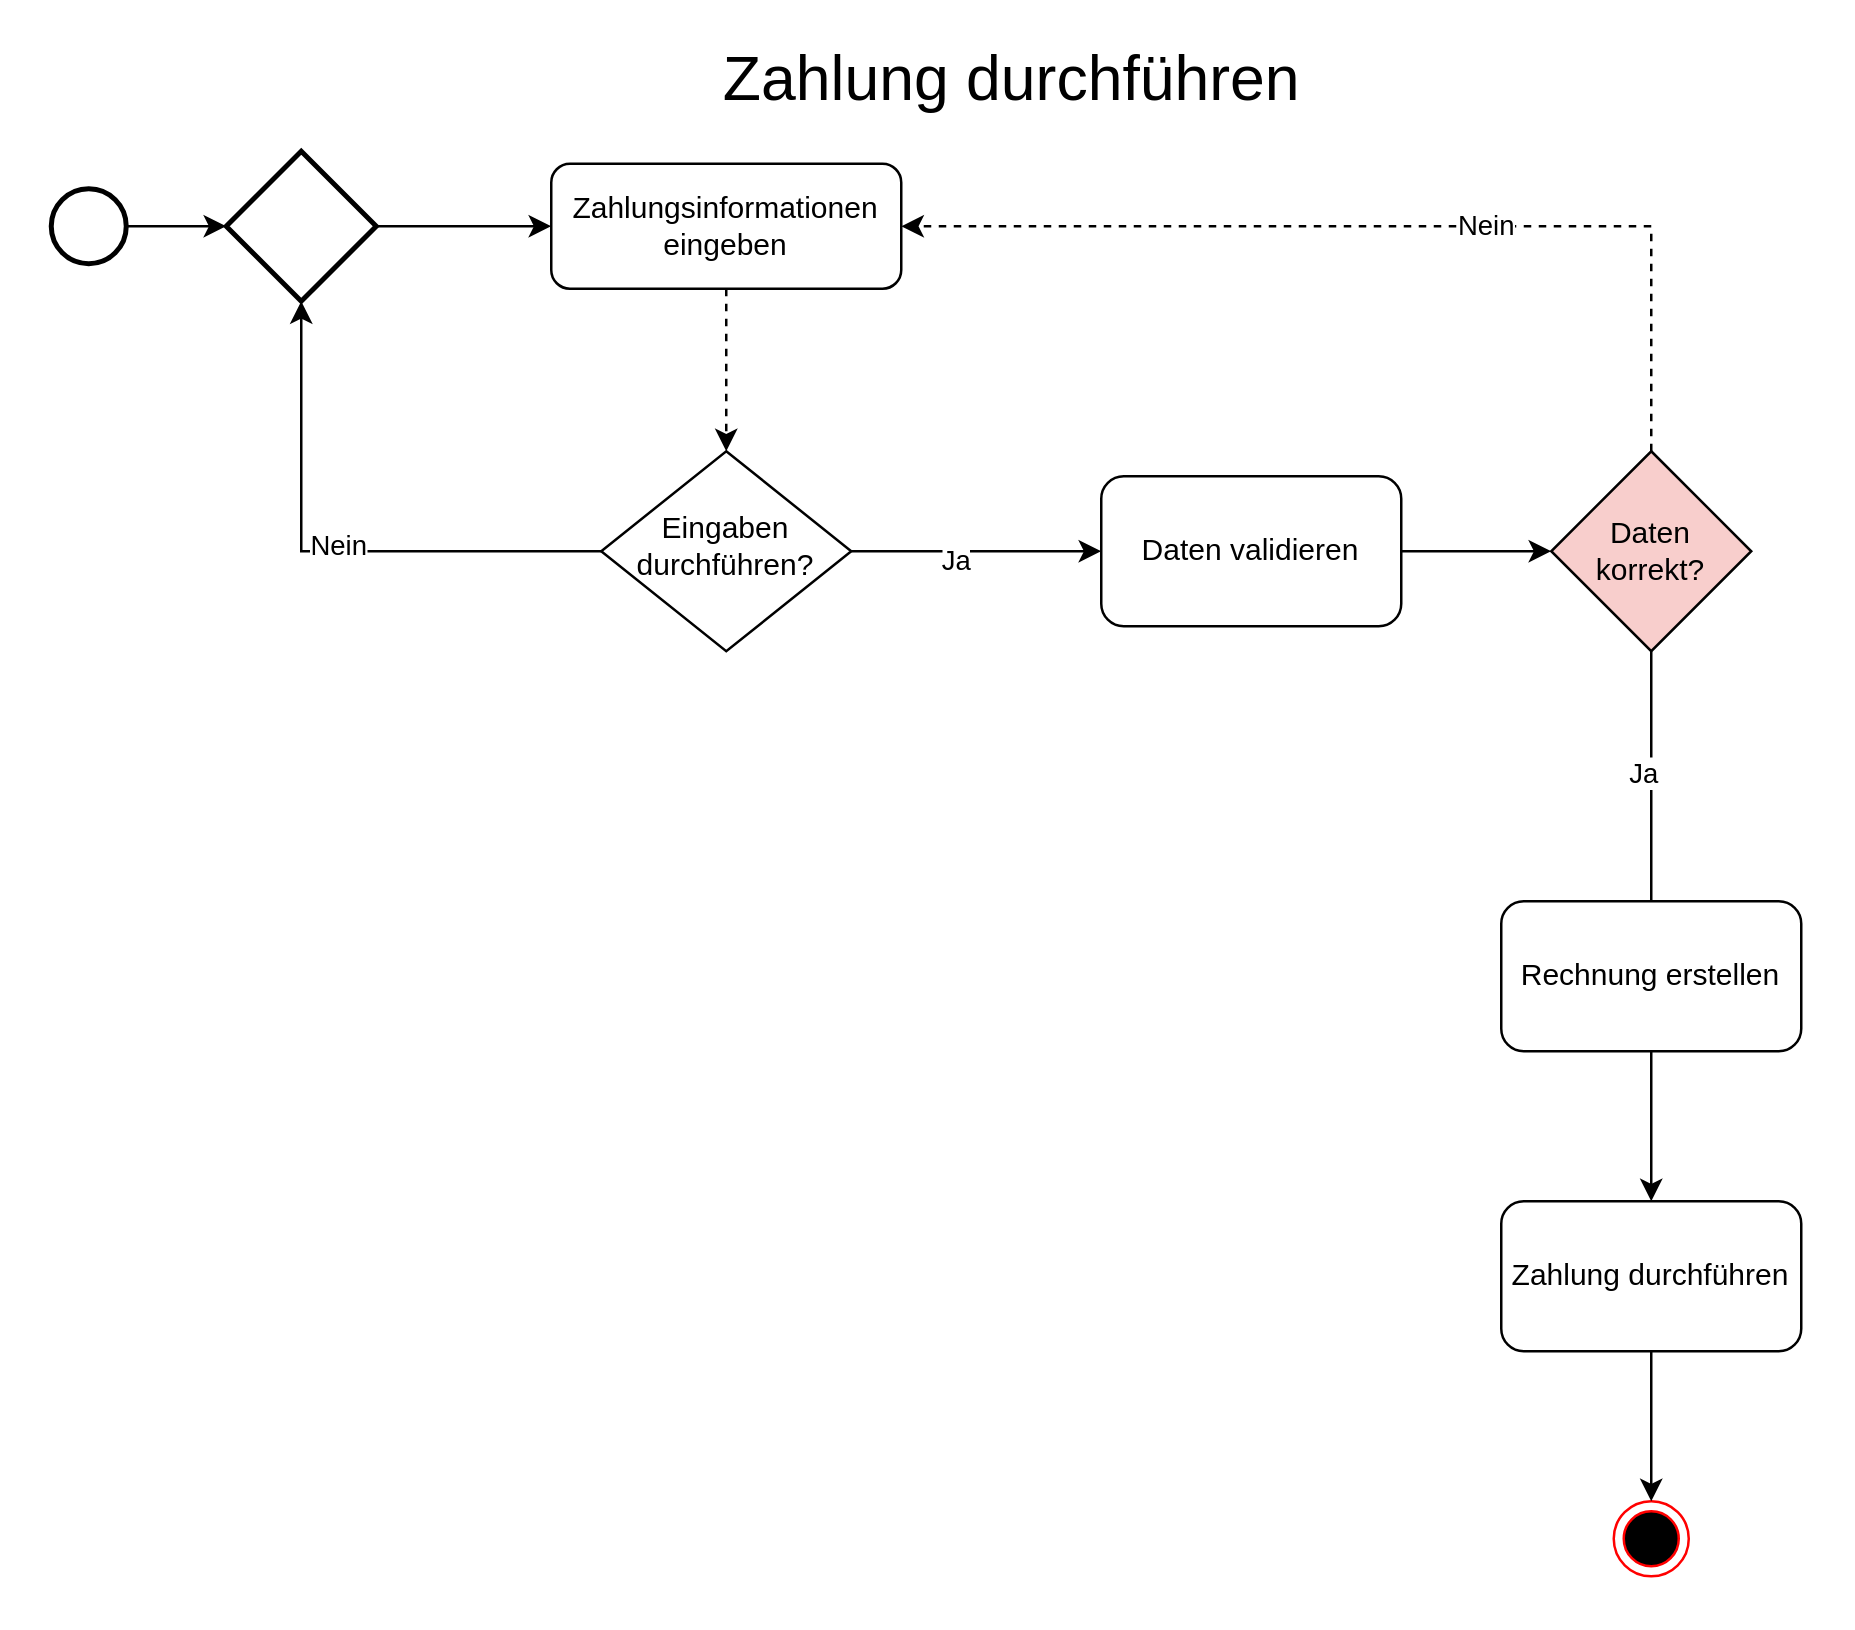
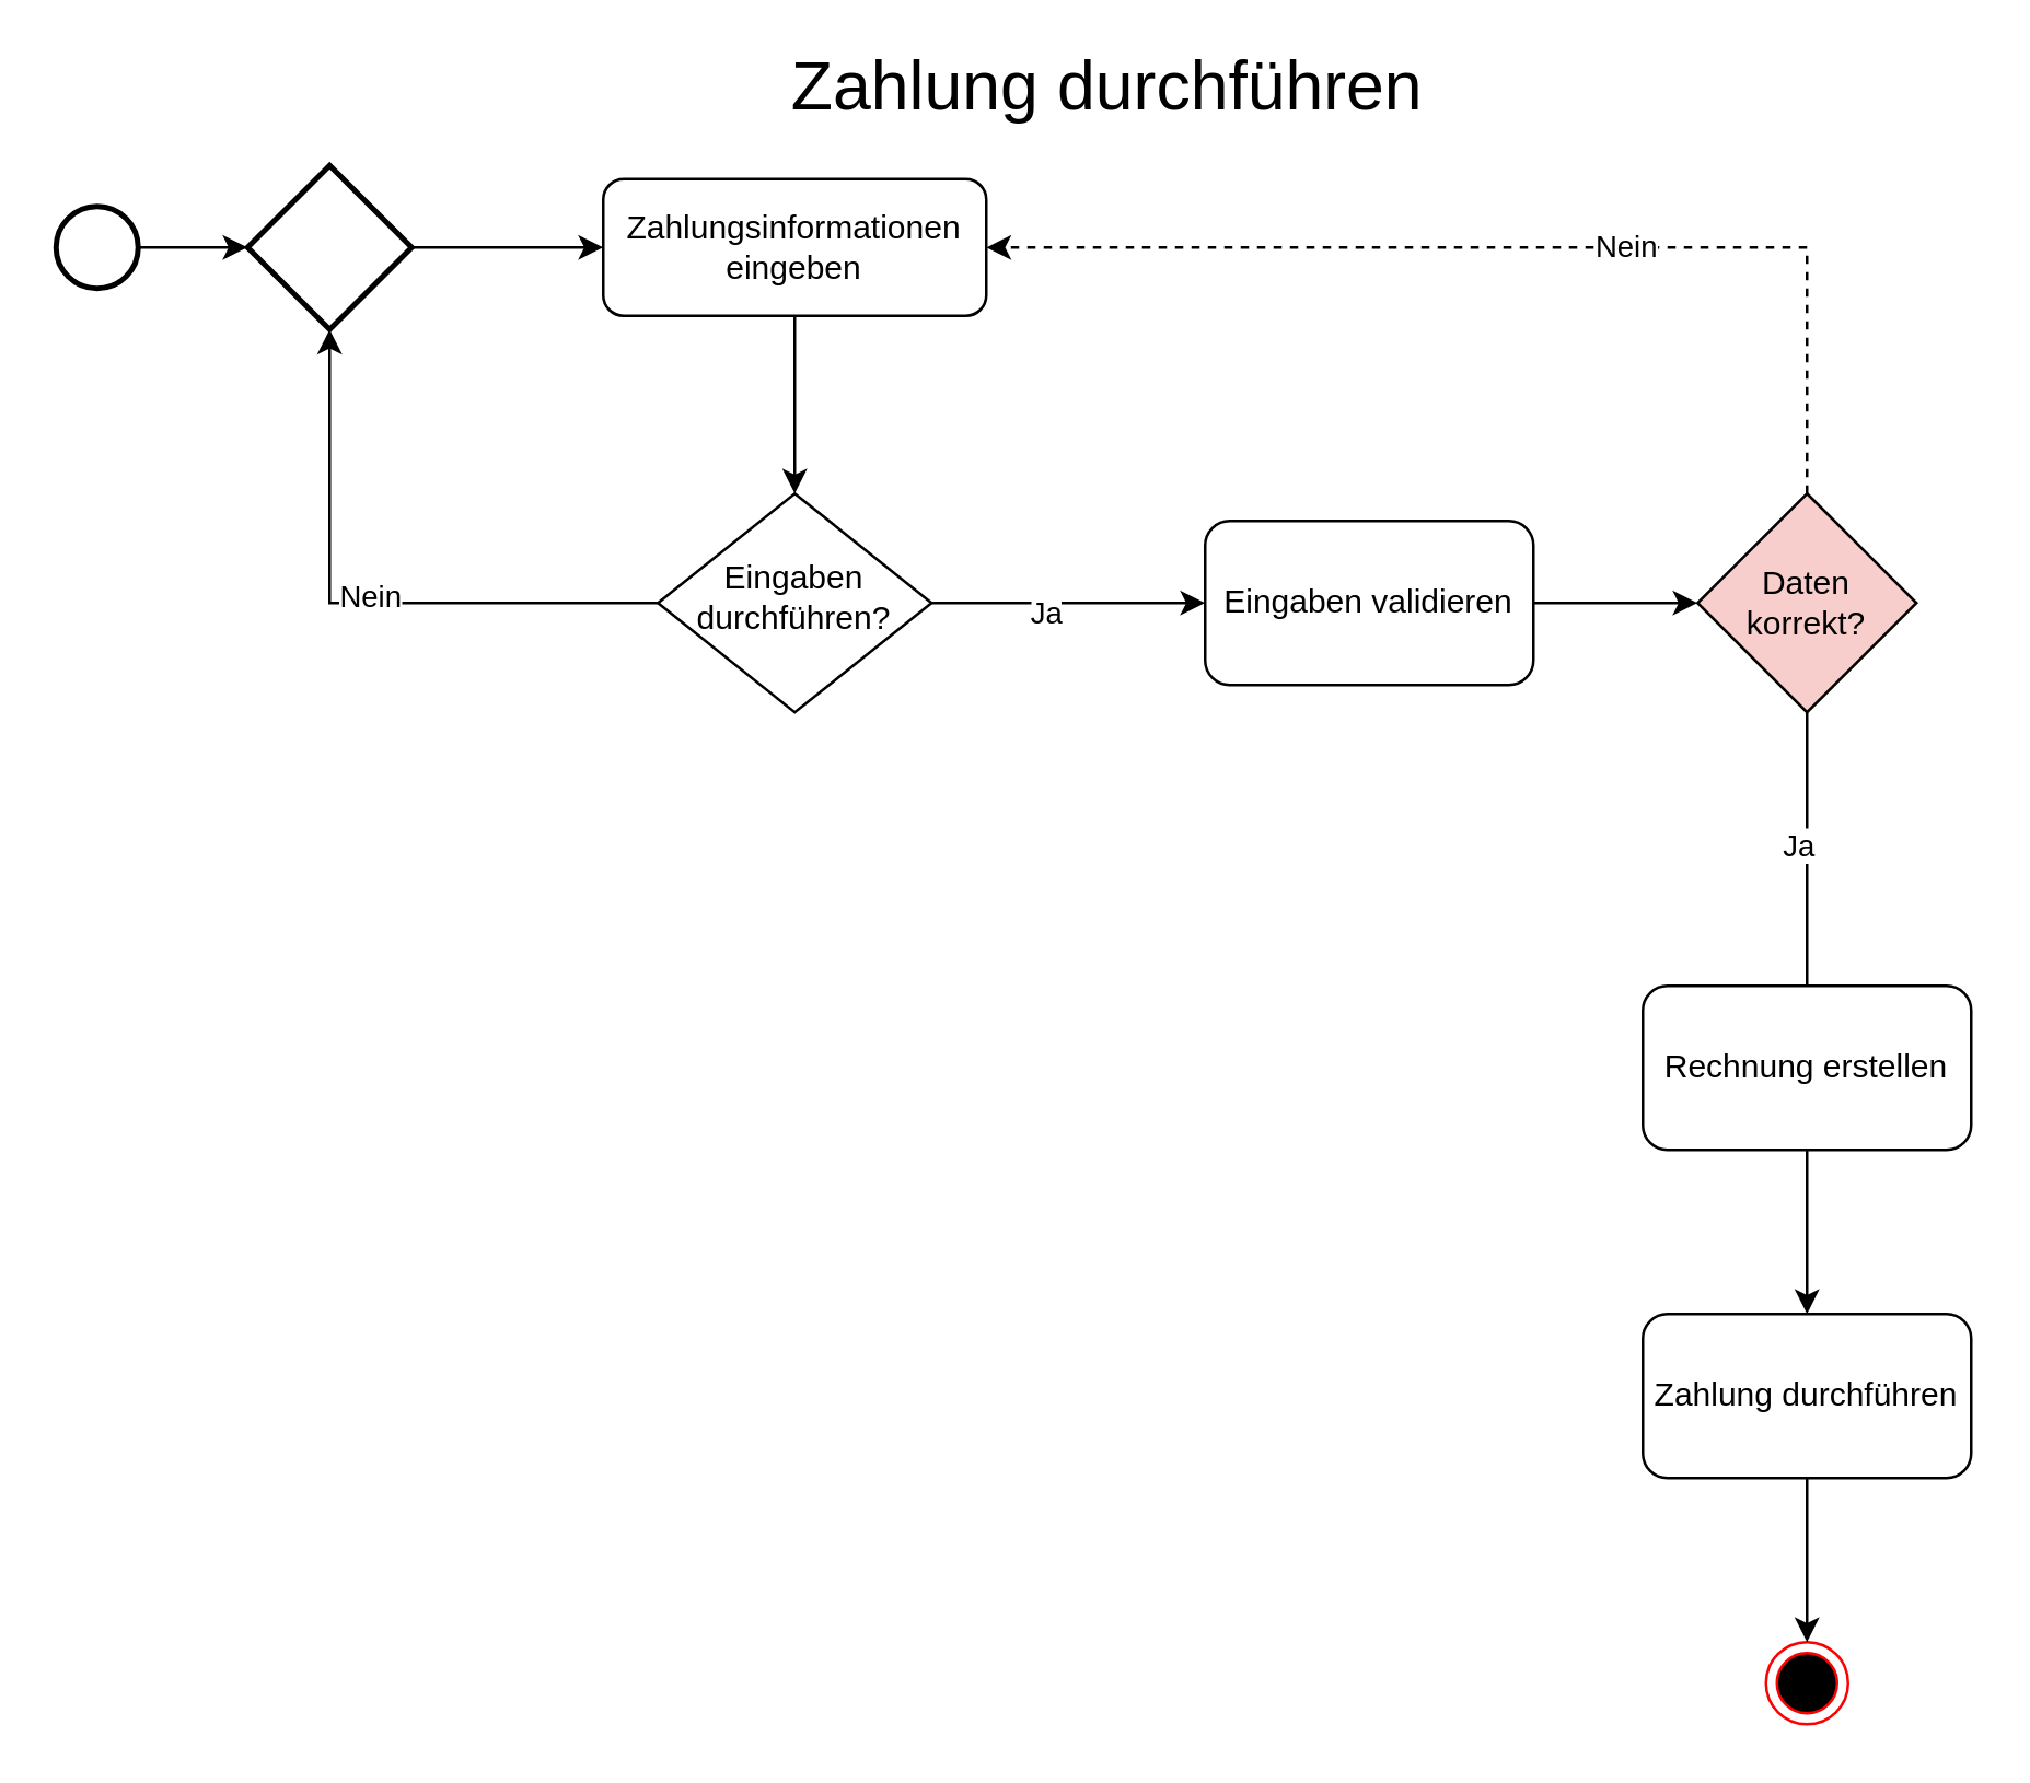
- <mxCell id="2" style="edgeStyle=orthogonalEdgeStyle;rounded=0;orthogonalLoop=1;jettySize=auto;html=1;entryX=0.5;entryY=0;entryDx=0;entryDy=0;dashed=1;" parent="1" source="3" target="8" edge="1"><mxGeometry relative="1" as="geometry" /></mxCell>
+ <mxCell id="2" style="edgeStyle=orthogonalEdgeStyle;rounded=0;orthogonalLoop=1;jettySize=auto;html=1;entryX=0.5;entryY=0;entryDx=0;entryDy=0;" parent="1" source="3" target="8" edge="1"><mxGeometry relative="1" as="geometry" /></mxCell>
- <mxCell id="14" value="Daten validieren" style="rounded=1;whiteSpace=wrap;html=1;" parent="1" vertex="1"><mxGeometry x="440" y="190" width="120" height="60" as="geometry" /></mxCell>
+ <mxCell id="14" value="Eingaben validieren" style="rounded=1;whiteSpace=wrap;html=1;" parent="1" vertex="1"><mxGeometry x="440" y="190" width="120" height="60" as="geometry" /></mxCell>
